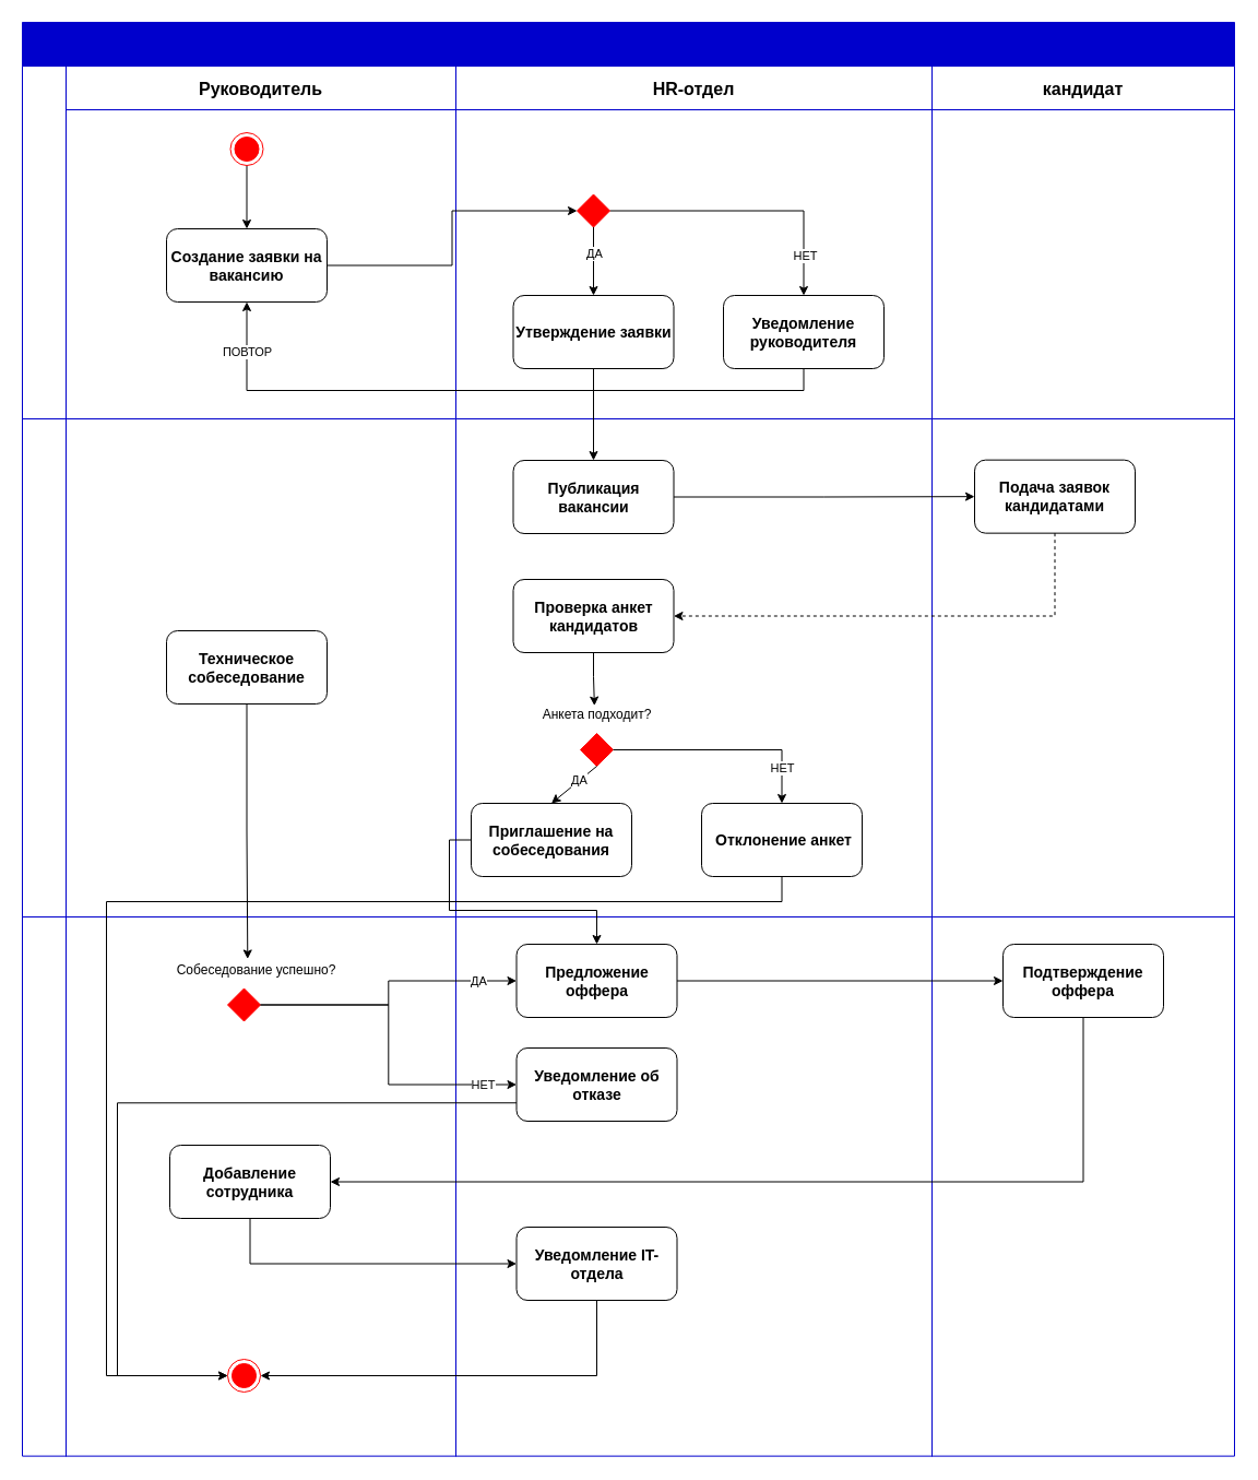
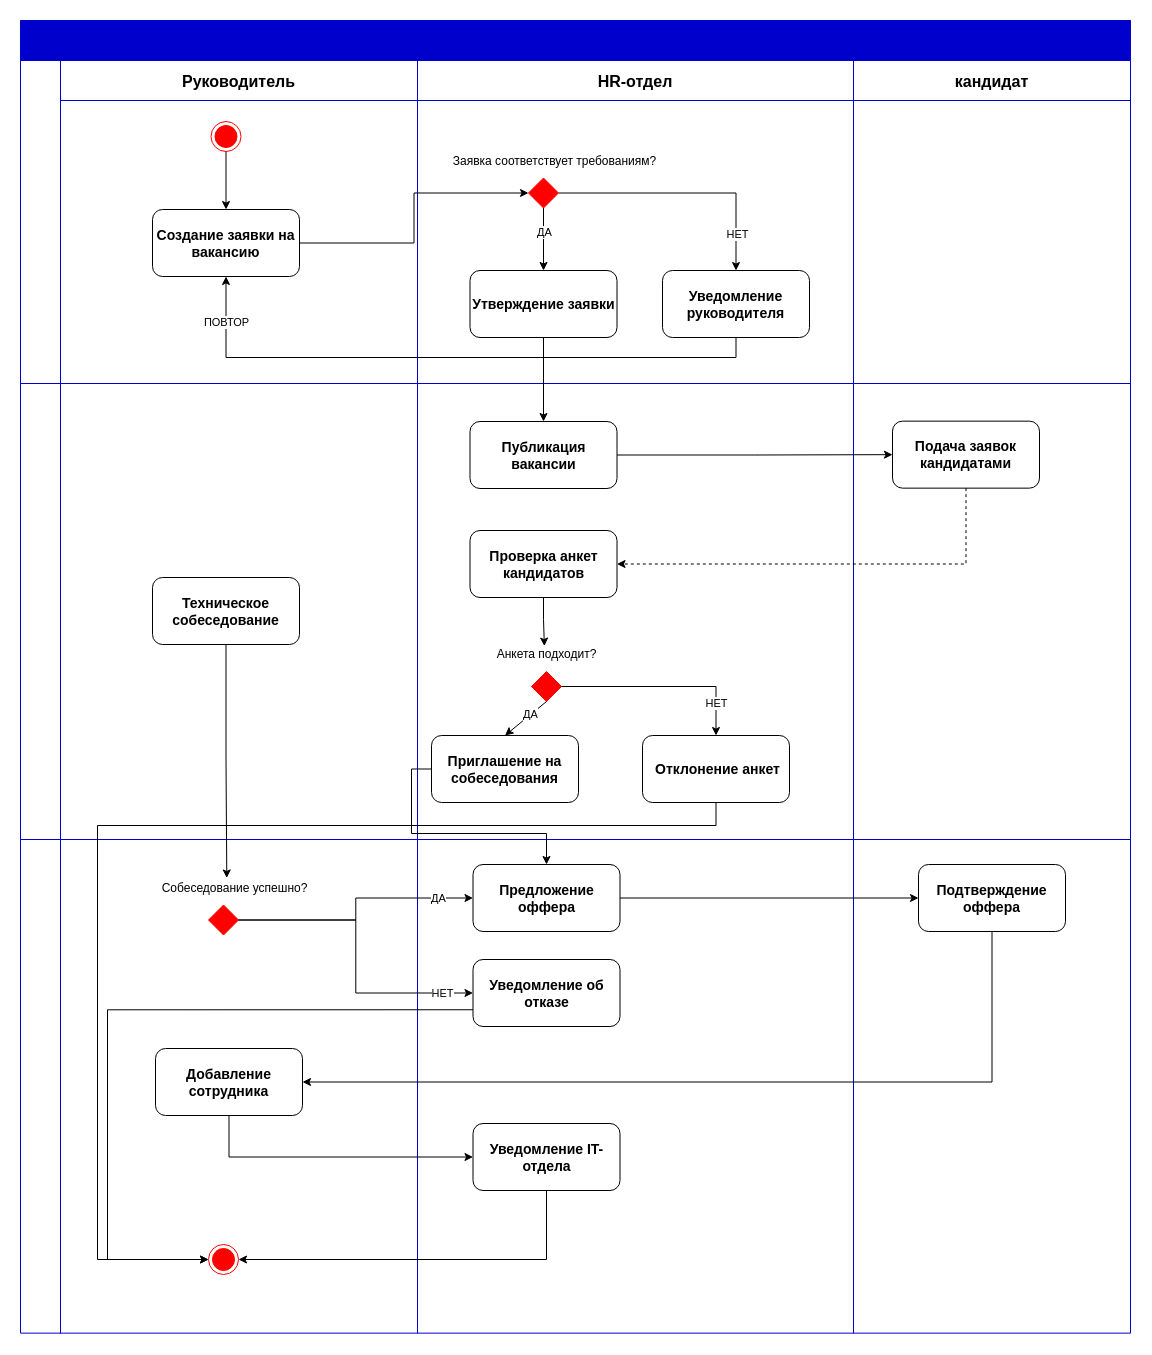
+ <mxCell id="14" value="Заявка соответствует требованиям?" style="text;html=1;align=center;verticalAlign=middle;resizable=0;points=[];autosize=1;strokeColor=none;fillColor=none;" vertex="1" parent="8"><mxGeometry x="26" y="88" width="221" height="26" as="geometry" /></mxCell>
